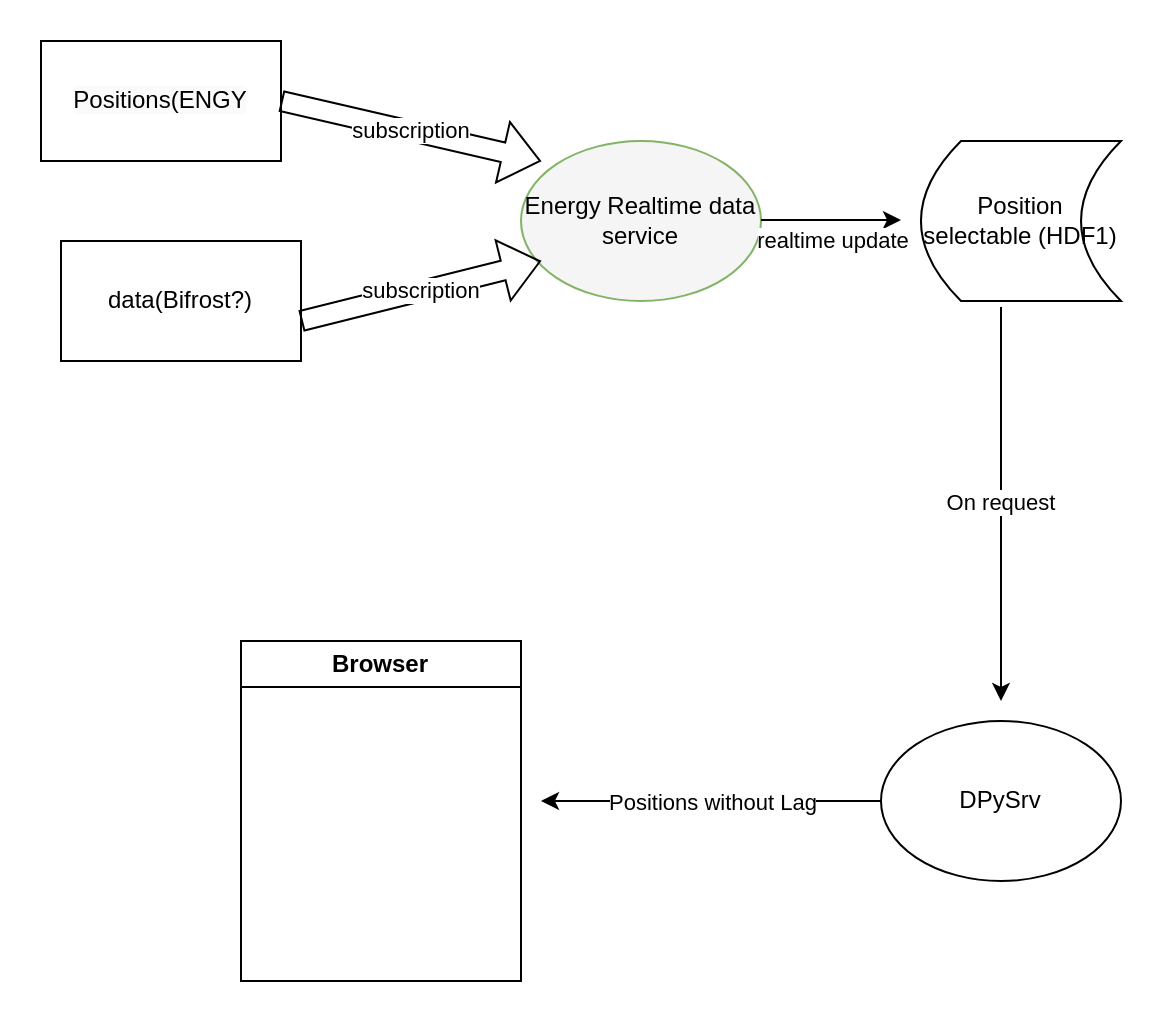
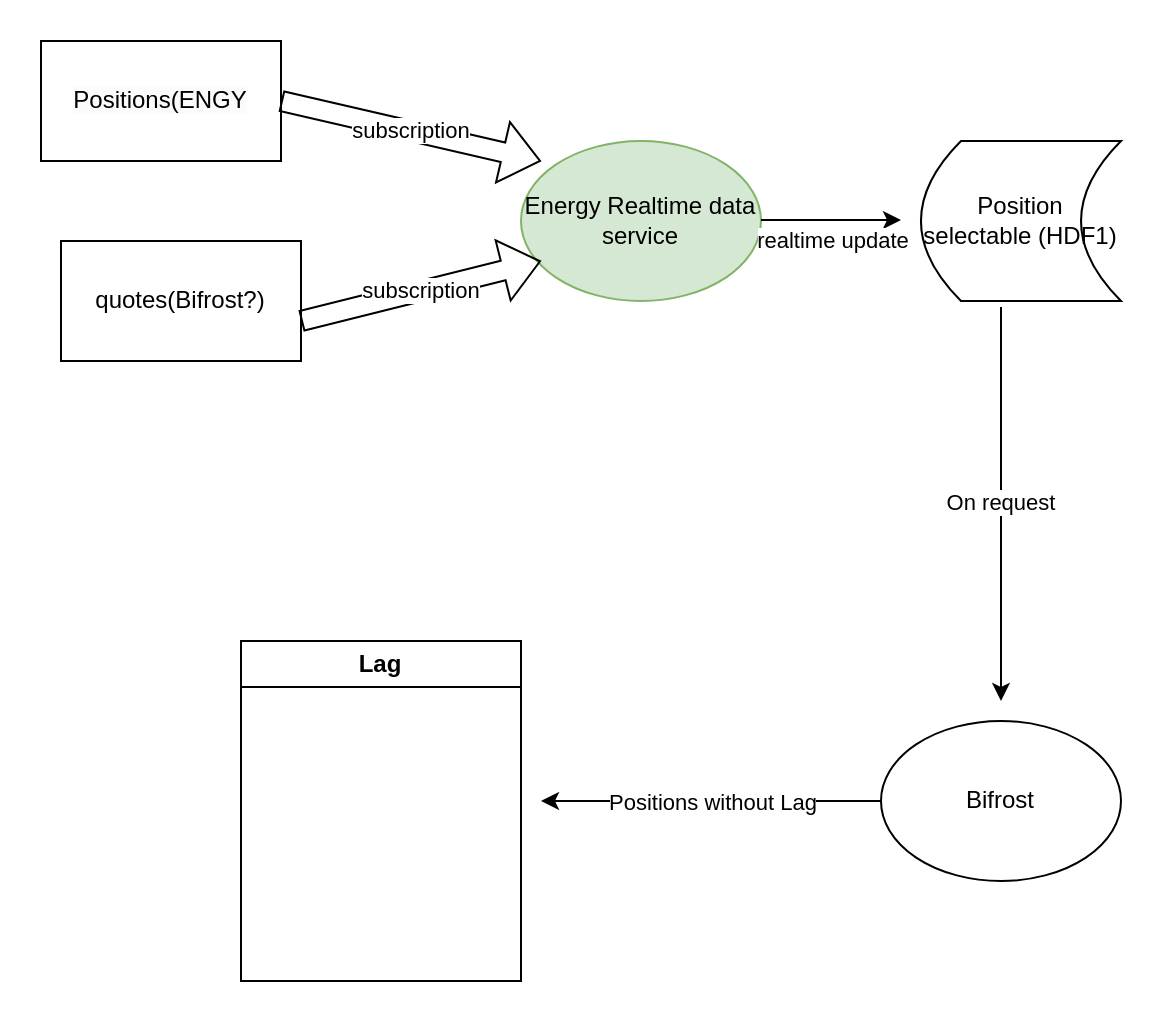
- <mxCell id="4" value="Energy Realtime data service" style="ellipse;whiteSpace=wrap;html=1;fillColor=#f5f5f5;strokeColor=#82b366;" vertex="1" parent="1"><mxGeometry x="260" y="70" width="120" height="80" as="geometry" /></mxCell>
+ <mxCell id="4" value="Energy Realtime data service" style="ellipse;whiteSpace=wrap;html=1;fillColor=#d5e8d4;strokeColor=#82b366;" vertex="1" parent="1"><mxGeometry x="260" y="70" width="120" height="80" as="geometry" /></mxCell>
- <mxCell id="2" value="data(Bifrost?)" style="rounded=0;whiteSpace=wrap;html=1;" vertex="1" parent="1"><mxGeometry x="30" y="120" width="120" height="60" as="geometry" /></mxCell>
+ <mxCell id="2" value="quotes(Bifrost?)" style="rounded=0;whiteSpace=wrap;html=1;" vertex="1" parent="1"><mxGeometry x="30" y="120" width="120" height="60" as="geometry" /></mxCell>
- <mxCell id="8" value="Browser" style="swimlane;whiteSpace=wrap;html=1;" vertex="1" parent="1"><mxGeometry x="120" y="320" width="140" height="170" as="geometry" /></mxCell>
+ <mxCell id="8" value="Lag" style="swimlane;whiteSpace=wrap;html=1;" vertex="1" parent="1"><mxGeometry x="120" y="320" width="140" height="170" as="geometry" /></mxCell>
- <mxCell id="9" value="DPySrv" style="ellipse;whiteSpace=wrap;html=1;" vertex="1" parent="1"><mxGeometry x="440" y="360" width="120" height="80" as="geometry" /></mxCell>
+ <mxCell id="9" value="Bifrost" style="ellipse;whiteSpace=wrap;html=1;" vertex="1" parent="1"><mxGeometry x="440" y="360" width="120" height="80" as="geometry" /></mxCell>
